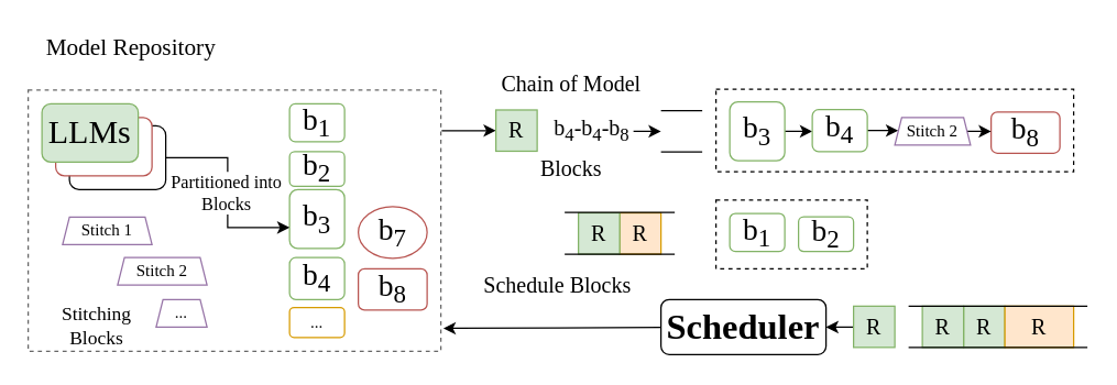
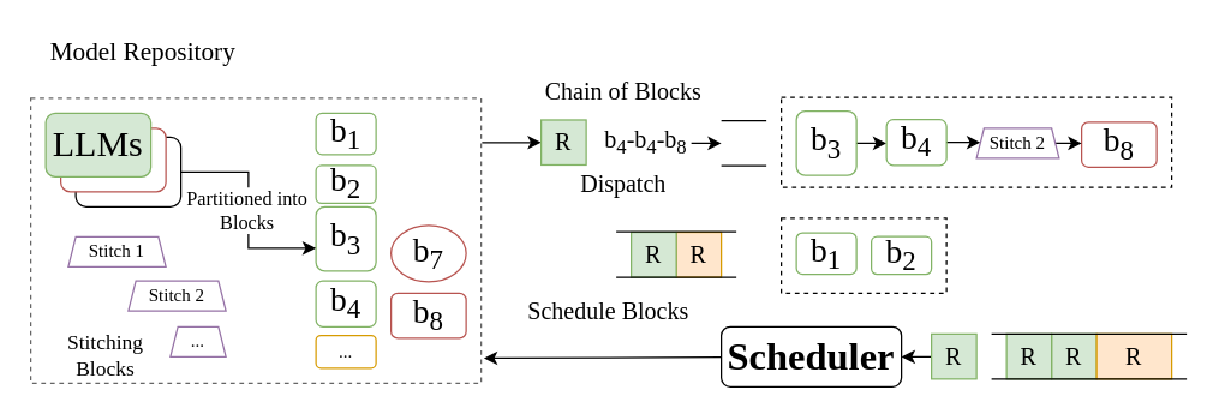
- <mxCell id="32" value="&lt;font face=&quot;Times New Roman&quot; style=&quot;font-size: 16px;&quot;&gt;Chain of Model&lt;/font&gt;" style="text;html=1;align=center;verticalAlign=middle;whiteSpace=wrap;rounded=0;" vertex="1" parent="1"><mxGeometry x="360" y="45" width="110" height="30" as="geometry" /></mxCell>
+ <mxCell id="32" value="&lt;font face=&quot;Times New Roman&quot; style=&quot;font-size: 16px;&quot;&gt;Chain of Blocks&lt;/font&gt;" style="text;html=1;align=center;verticalAlign=middle;whiteSpace=wrap;rounded=0;" vertex="1" parent="1"><mxGeometry x="360" y="45" width="110" height="30" as="geometry" /></mxCell>
- <mxCell id="46" value="&lt;font face=&quot;Times New Roman&quot; style=&quot;font-size: 16px;&quot;&gt;Blocks&lt;/font&gt;" style="text;html=1;align=center;verticalAlign=middle;whiteSpace=wrap;rounded=0;" vertex="1" parent="1"><mxGeometry x="385" y="107.37" width="60" height="30" as="geometry" /></mxCell>
+ <mxCell id="46" value="&lt;font face=&quot;Times New Roman&quot; style=&quot;font-size: 16px;&quot;&gt;Dispatch&lt;/font&gt;" style="text;html=1;align=center;verticalAlign=middle;whiteSpace=wrap;rounded=0;" vertex="1" parent="1"><mxGeometry x="385" y="107.37" width="60" height="30" as="geometry" /></mxCell>
